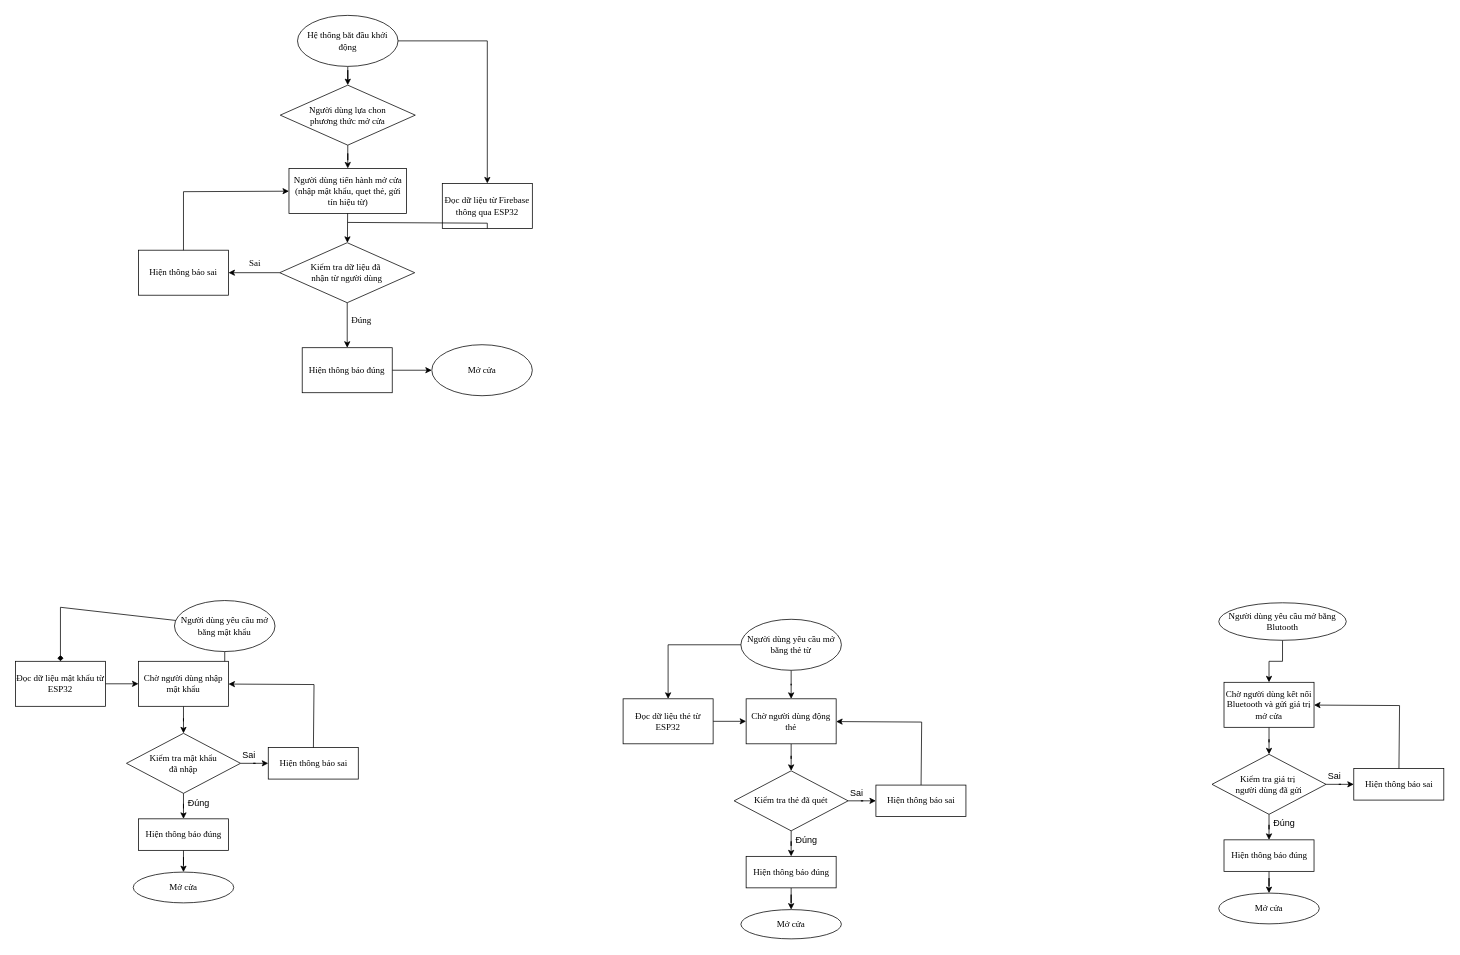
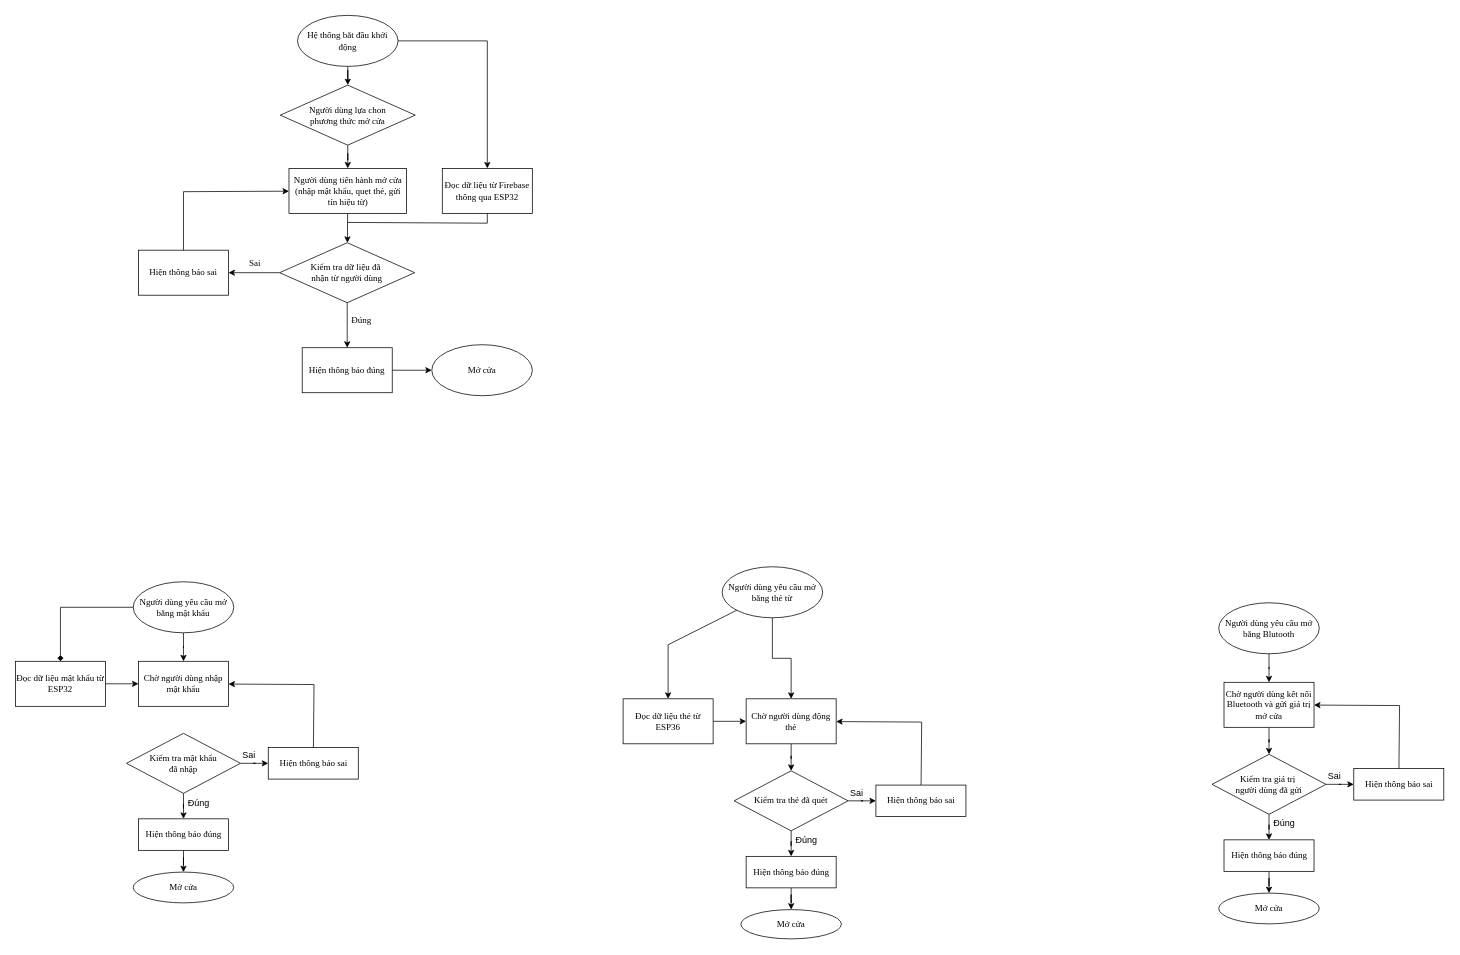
- <mxCell id="57" value="Đọc dữ liệu từ Firebase thông qua ESP32" style="rounded=0;whiteSpace=wrap;html=1;strokeColor=default;align=center;verticalAlign=middle;fontFamily=Times New Roman;fontSize=12;fontColor=default;fillColor=default;" parent="1" vertex="1"><mxGeometry x="589" y="244" width="120" height="60" as="geometry" /></mxCell>
+ <mxCell id="57" value="Đọc dữ liệu từ Firebase thông qua ESP32" style="rounded=0;whiteSpace=wrap;html=1;strokeColor=default;align=center;verticalAlign=middle;fontFamily=Times New Roman;fontSize=12;fontColor=default;fillColor=default;" parent="1" vertex="1"><mxGeometry x="589" y="224" width="120" height="60" as="geometry" /></mxCell>
- <mxCell id="37" value="Người dùng yêu cầu mở bằng Blutooth" style="ellipse;whiteSpace=wrap;html=1;rounded=0;strokeColor=default;align=center;verticalAlign=middle;fontFamily=Times New Roman;fontSize=12;fontColor=default;fillColor=default;" parent="1" vertex="1"><mxGeometry x="1624" y="803" width="170" height="50" as="geometry" /></mxCell>
+ <mxCell id="37" value="Người dùng yêu cầu mở bằng Blutooth" style="ellipse;whiteSpace=wrap;html=1;rounded=0;strokeColor=default;align=center;verticalAlign=middle;fontFamily=Times New Roman;fontSize=12;fontColor=default;fillColor=default;" parent="1" vertex="1"><mxGeometry x="1624" y="803" width="134" height="68" as="geometry" /></mxCell>
- <mxCell id="3" value="Người dùng yêu cầu mở bằng mật khẩu" style="ellipse;whiteSpace=wrap;html=1;rounded=0;strokeColor=default;align=center;verticalAlign=middle;fontFamily=Times New Roman;fontSize=12;fontColor=default;fillColor=default;" parent="1" vertex="1"><mxGeometry x="232" y="800" width="134" height="68" as="geometry" /></mxCell>
+ <mxCell id="3" value="Người dùng yêu cầu mở bằng mật khẩu" style="ellipse;whiteSpace=wrap;html=1;rounded=0;strokeColor=default;align=center;verticalAlign=middle;fontFamily=Times New Roman;fontSize=12;fontColor=default;fillColor=default;" parent="1" vertex="1"><mxGeometry x="177" y="775" width="134" height="68" as="geometry" /></mxCell>
- <mxCell id="20" value="Người dùng yêu cầu mở bằng thẻ từ" style="ellipse;whiteSpace=wrap;html=1;rounded=0;strokeColor=default;align=center;verticalAlign=middle;fontFamily=Times New Roman;fontSize=12;fontColor=default;fillColor=default;" parent="1" vertex="1"><mxGeometry x="987" y="825" width="134" height="68" as="geometry" /></mxCell>
+ <mxCell id="20" value="Người dùng yêu cầu mở bằng thẻ từ" style="ellipse;whiteSpace=wrap;html=1;rounded=0;strokeColor=default;align=center;verticalAlign=middle;fontFamily=Times New Roman;fontSize=12;fontColor=default;fillColor=default;" parent="1" vertex="1"><mxGeometry x="962" y="755" width="134" height="68" as="geometry" /></mxCell>
- <mxCell id="4" value="" style="edgeStyle=orthogonalEdgeStyle;rounded=0;orthogonalLoop=1;jettySize=auto;html=1;fontFamily=Helvetica;fontSize=12;fontColor=default;" parent="1" source="5" target="8" edge="1"><mxGeometry relative="1" as="geometry" /></mxCell>
- <mxCell id="34" value="Đọc dữ liệu thẻ từ ESP32" style="rounded=0;whiteSpace=wrap;html=1;strokeColor=default;align=center;verticalAlign=middle;fontFamily=Times New Roman;fontSize=12;fontColor=default;fillColor=default;" parent="1" vertex="1"><mxGeometry x="830" y="931" width="120" height="60" as="geometry" /></mxCell>
+ <mxCell id="34" value="Đọc dữ liệu thẻ từ ESP36" style="rounded=0;whiteSpace=wrap;html=1;strokeColor=default;align=center;verticalAlign=middle;fontFamily=Times New Roman;fontSize=12;fontColor=default;fillColor=default;" parent="1" vertex="1"><mxGeometry x="830" y="931" width="120" height="60" as="geometry" /></mxCell>
